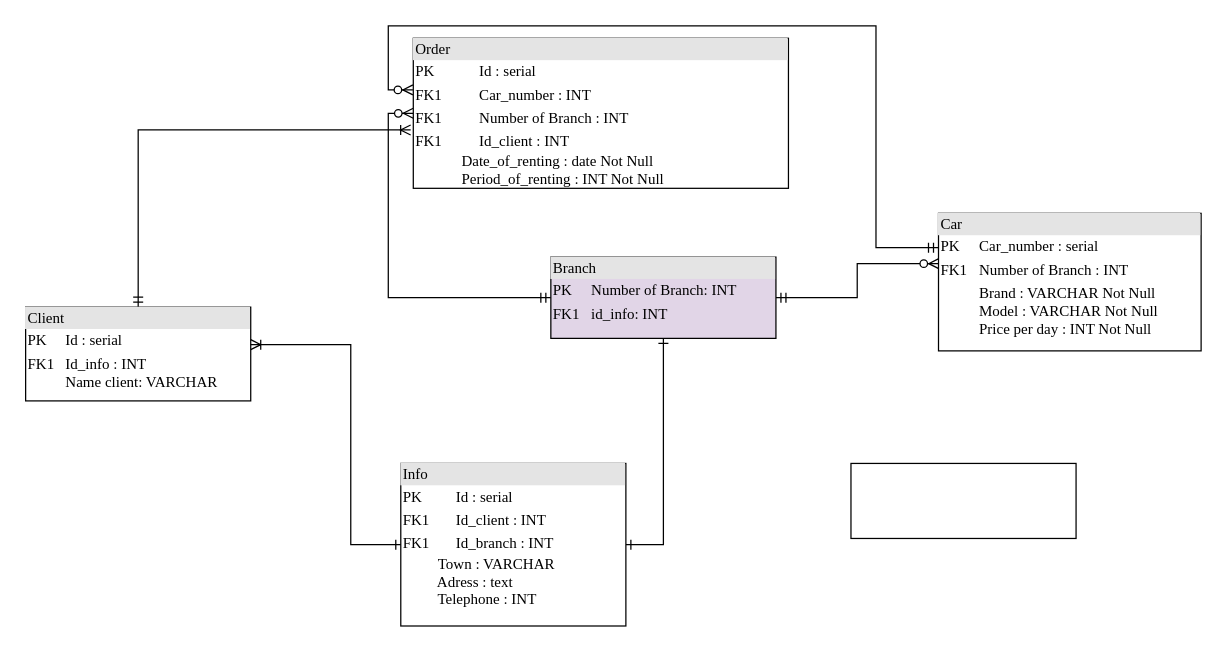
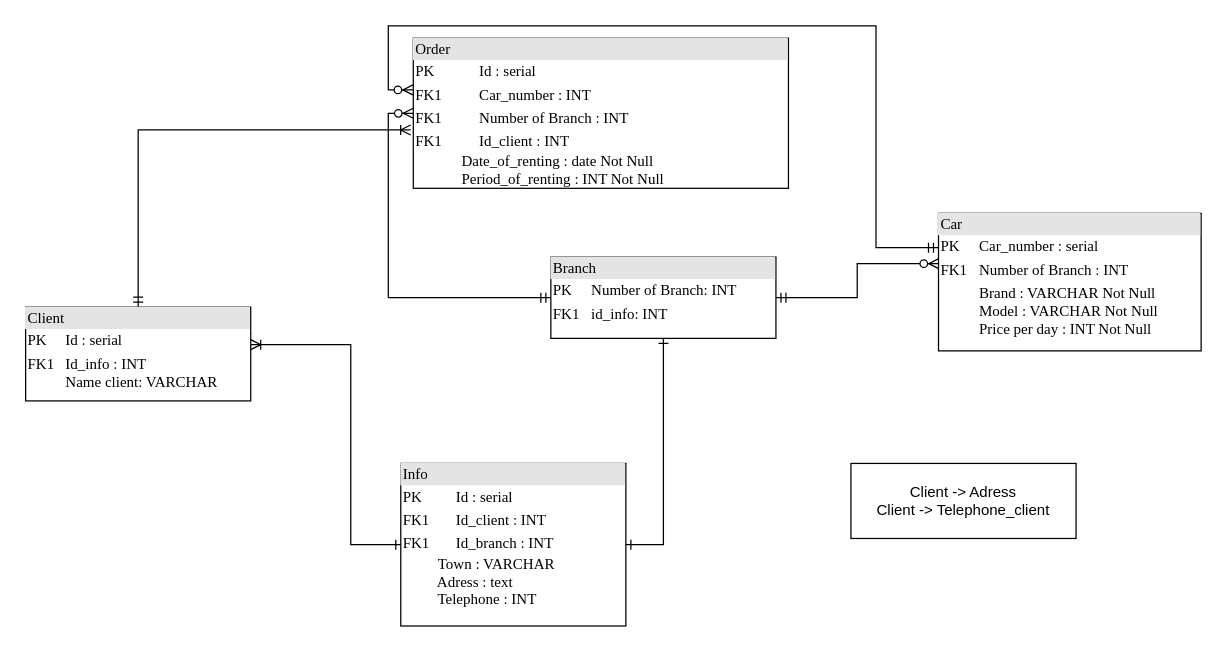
- <mxCell id="7" value="&lt;div style=&quot;box-sizing: border-box ; width: 100% ; background: #e4e4e4 ; padding: 2px&quot;&gt;Branch&lt;/div&gt;&lt;table style=&quot;width: 100% ; font-size: 1em&quot; cellpadding=&quot;2&quot; cellspacing=&quot;0&quot;&gt;&lt;tbody&gt;&lt;tr&gt;&lt;td&gt;PK&lt;/td&gt;&lt;td&gt;Number of Branch: INT&amp;nbsp;&lt;/td&gt;&lt;/tr&gt;&lt;tr&gt;&lt;td&gt;FK1&lt;/td&gt;&lt;td&gt;id_info: INT&lt;/td&gt;&lt;/tr&gt;&lt;/tbody&gt;&lt;/table&gt;" style="verticalAlign=top;align=left;overflow=fill;html=1;rounded=0;shadow=0;comic=0;labelBackgroundColor=none;strokeWidth=1;fontFamily=Verdana;fontSize=12;fillColor=#e1d5e7;" parent="1" vertex="1"><mxGeometry x="440" y="205" width="180" height="65" as="geometry" /></mxCell>
+ <mxCell id="7" value="&lt;div style=&quot;box-sizing: border-box ; width: 100% ; background: #e4e4e4 ; padding: 2px&quot;&gt;Branch&lt;/div&gt;&lt;table style=&quot;width: 100% ; font-size: 1em&quot; cellpadding=&quot;2&quot; cellspacing=&quot;0&quot;&gt;&lt;tbody&gt;&lt;tr&gt;&lt;td&gt;PK&lt;/td&gt;&lt;td&gt;Number of Branch: INT&amp;nbsp;&lt;/td&gt;&lt;/tr&gt;&lt;tr&gt;&lt;td&gt;FK1&lt;/td&gt;&lt;td&gt;id_info: INT&lt;/td&gt;&lt;/tr&gt;&lt;/tbody&gt;&lt;/table&gt;" style="verticalAlign=top;align=left;overflow=fill;html=1;rounded=0;shadow=0;comic=0;labelBackgroundColor=none;strokeWidth=1;fontFamily=Verdana;fontSize=12" parent="1" vertex="1"><mxGeometry x="440" y="205" width="180" height="65" as="geometry" /></mxCell>
+ <mxCell id="15" value="Client -&amp;gt; Adress&lt;br&gt;Client -&amp;gt; Telephone_client" style="text;html=1;strokeColor=none;fillColor=none;align=center;verticalAlign=middle;whiteSpace=wrap;rounded=0;" parent="13" vertex="1"><mxGeometry width="180" height="60" as="geometry" /></mxCell>
